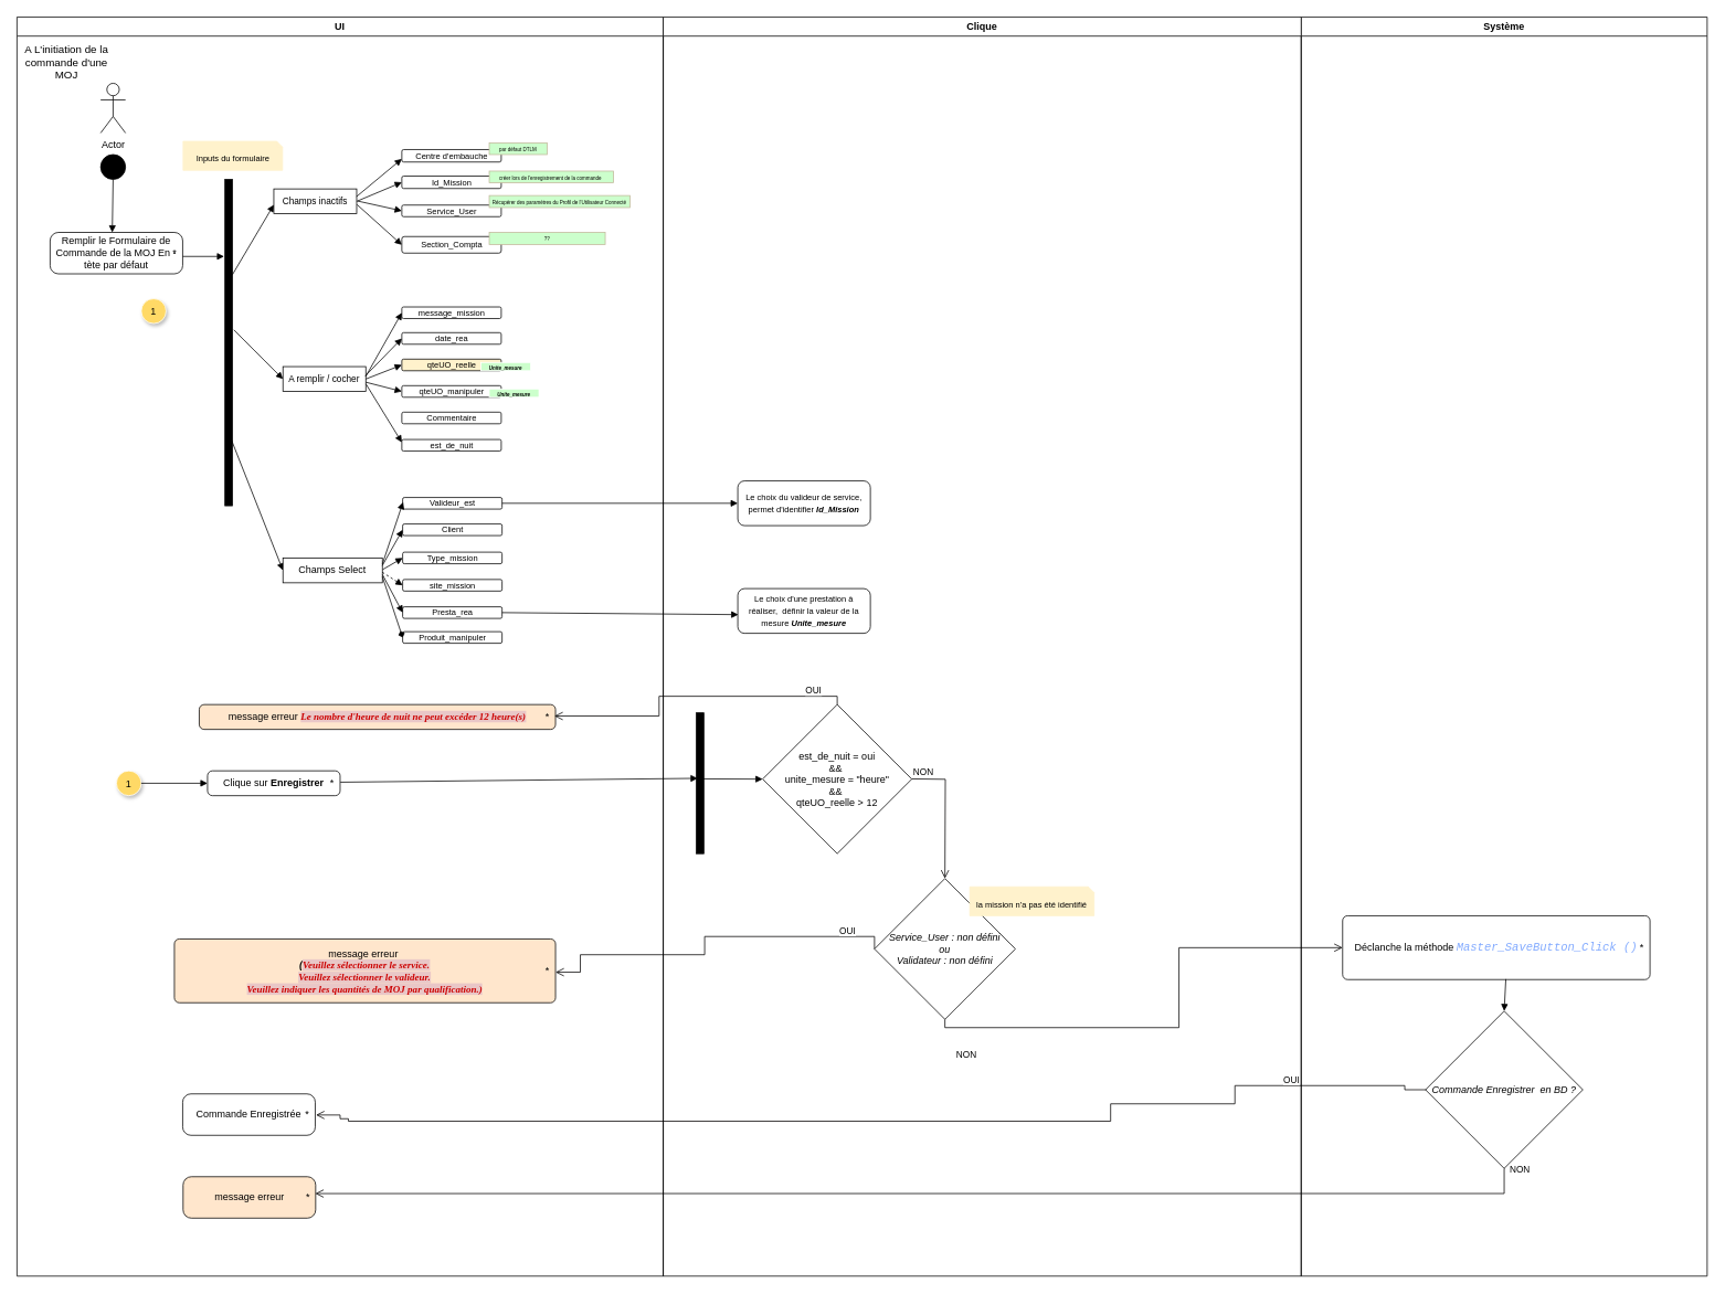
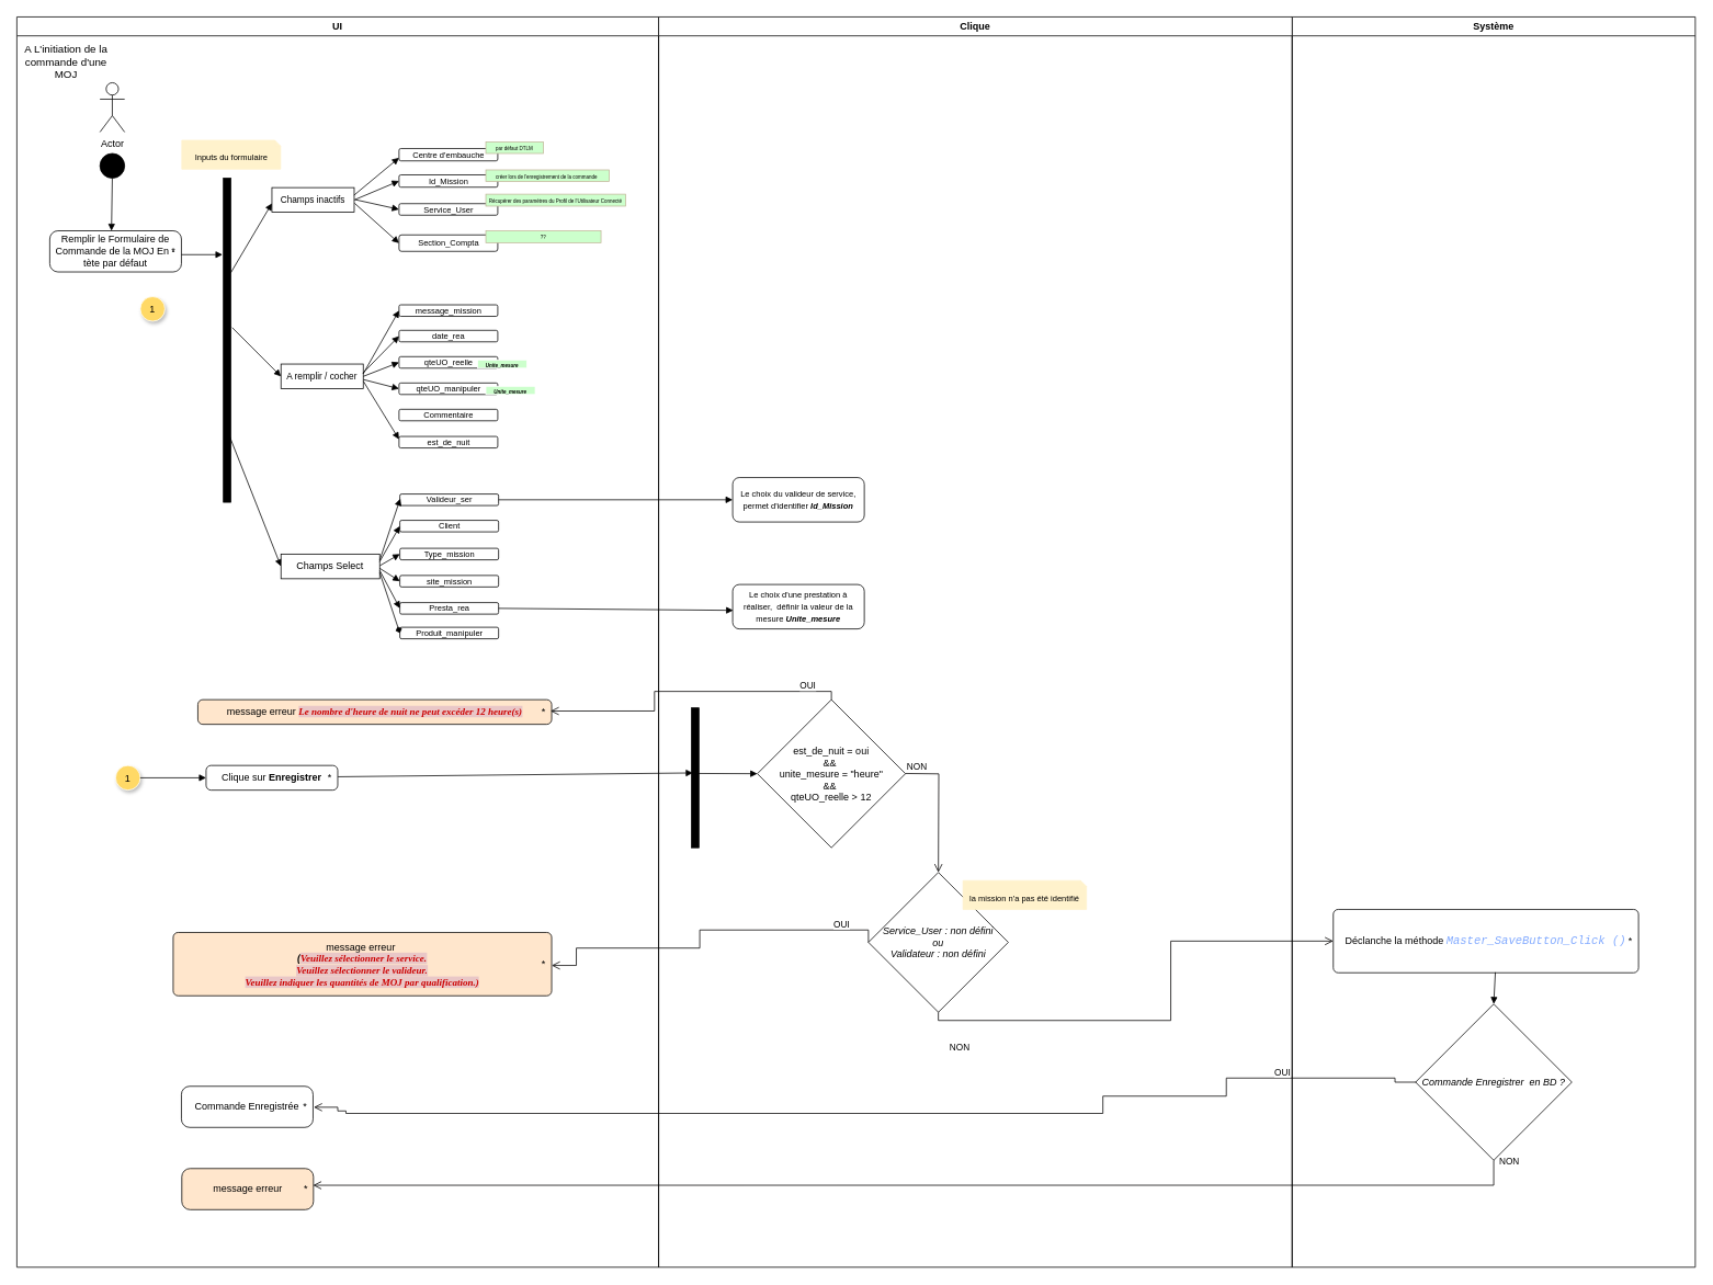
- <mxCell id="44" value="&lt;span style=&quot;font-size: 10px;&quot;&gt;qteUO_reelle&lt;/span&gt;" style="rounded=1;whiteSpace=wrap;html=1;fillColor=#fff2cc;" parent="41" vertex="1"><mxGeometry y="63" width="120" height="14" as="geometry" /></mxCell>
+ <mxCell id="44" value="&lt;span style=&quot;font-size: 10px;&quot;&gt;qteUO_reelle&lt;/span&gt;" style="rounded=1;whiteSpace=wrap;html=1;" parent="41" vertex="1"><mxGeometry y="63" width="120" height="14" as="geometry" /></mxCell>
- <mxCell id="27" value="&lt;font style=&quot;font-size: 10px;&quot;&gt;Valideur_est&lt;/font&gt;" style="rounded=1;whiteSpace=wrap;html=1;" parent="26" vertex="1"><mxGeometry width="120" height="14" as="geometry" /></mxCell>
+ <mxCell id="27" value="&lt;font style=&quot;font-size: 10px;&quot;&gt;Valideur_ser&lt;/font&gt;" style="rounded=1;whiteSpace=wrap;html=1;" parent="26" vertex="1"><mxGeometry width="120" height="14" as="geometry" /></mxCell>
- <mxCell id="36" value="" style="html=1;verticalAlign=bottom;endArrow=block;curved=0;rounded=0;entryX=0;entryY=0.5;entryDx=0;entryDy=0;exitX=0.999;exitY=0.574;exitDx=0;exitDy=0;exitPerimeter=0;dashed=1;" parent="24" source="25" target="30" edge="1"><mxGeometry width="80" relative="1" as="geometry"><mxPoint x="130" y="97" as="sourcePoint" /><mxPoint x="155" y="83" as="targetPoint" /></mxGeometry></mxCell>
+ <mxCell id="36" value="" style="html=1;verticalAlign=bottom;endArrow=block;curved=0;rounded=0;entryX=0;entryY=0.5;entryDx=0;entryDy=0;exitX=0.999;exitY=0.574;exitDx=0;exitDy=0;exitPerimeter=0;" parent="24" source="25" target="30" edge="1"><mxGeometry width="80" relative="1" as="geometry"><mxPoint x="130" y="97" as="sourcePoint" /><mxPoint x="155" y="83" as="targetPoint" /></mxGeometry></mxCell>
